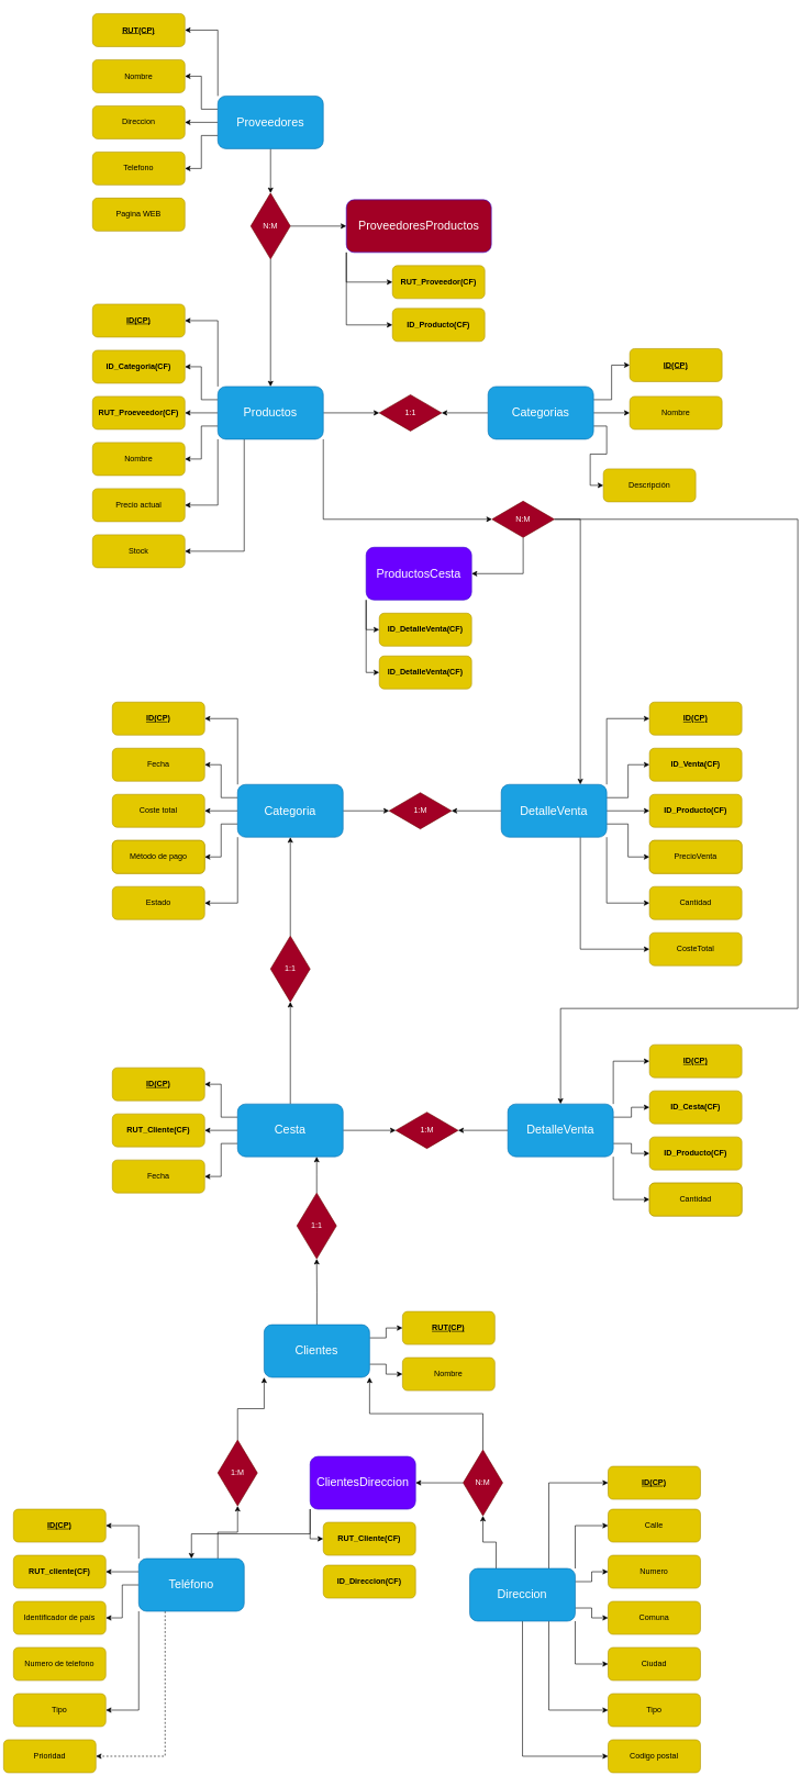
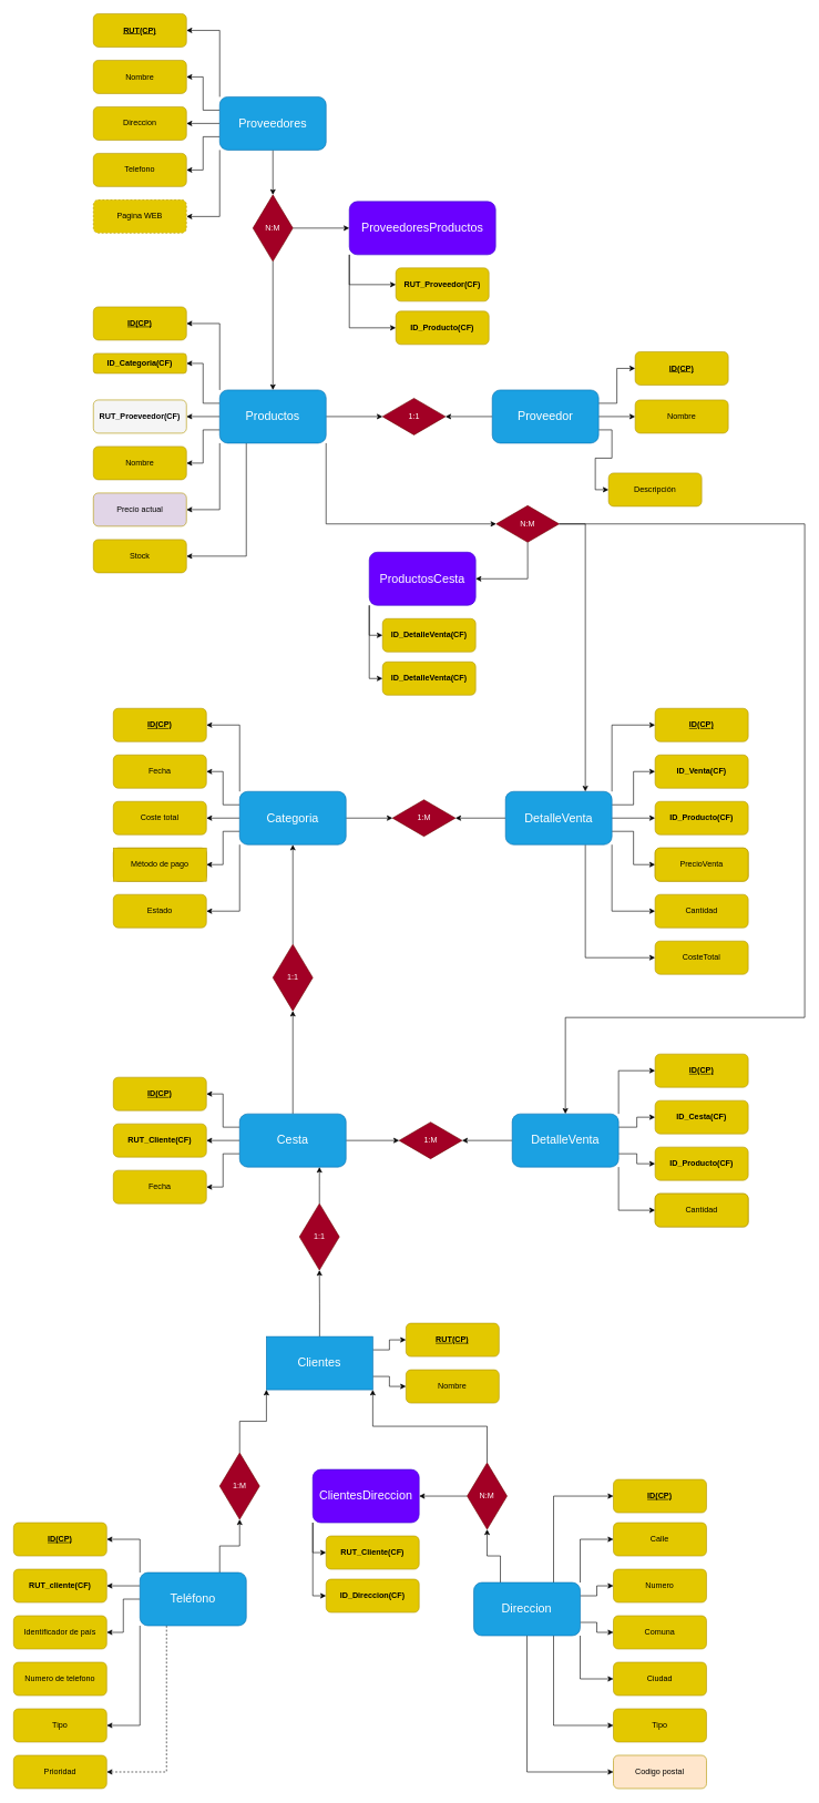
- <mxCell id="13" value="Pagina WEB" style="rounded=1;whiteSpace=wrap;html=1;fontStyle=0;fillColor=#e3c800;fontColor=#000000;strokeColor=#B09500;shadow=0;" parent="1" vertex="1"><mxGeometry x="140" y="300" width="140" height="50" as="geometry" /></mxCell>
+ <mxCell id="13" value="Pagina WEB" style="rounded=1;whiteSpace=wrap;html=1;fontStyle=0;fillColor=#e3c800;fontColor=#000000;strokeColor=#B09500;shadow=0;dashed=1;" parent="1" vertex="1"><mxGeometry x="140" y="300" width="140" height="50" as="geometry" /></mxCell>
+ <mxCell id="6" style="edgeStyle=orthogonalEdgeStyle;rounded=0;orthogonalLoop=1;jettySize=auto;html=1;exitX=0;exitY=1;exitDx=0;exitDy=0;entryX=1;entryY=0.5;entryDx=0;entryDy=0;" parent="1" source="8" target="13" edge="1"><mxGeometry relative="1" as="geometry" /></mxCell>
- <mxCell id="151" value="&lt;font style=&quot;font-size: 18px;&quot;&gt;ProveedoresProductos&lt;/font&gt;" style="rounded=1;whiteSpace=wrap;html=1;fillColor=#a20025;fontColor=#ffffff;strokeColor=#3700CC;" parent="1" vertex="1"><mxGeometry x="525" y="302.5" width="220" height="80" as="geometry" /></mxCell>
+ <mxCell id="151" value="&lt;font style=&quot;font-size: 18px;&quot;&gt;ProveedoresProductos&lt;/font&gt;" style="rounded=1;whiteSpace=wrap;html=1;fillColor=#6a00ff;fontColor=#ffffff;strokeColor=#3700CC;" parent="1" vertex="1"><mxGeometry x="525" y="302.5" width="220" height="80" as="geometry" /></mxCell>
- <mxCell id="59" value="ID_Categoria(CF)" style="rounded=1;whiteSpace=wrap;html=1;fontStyle=1;fillColor=#e3c800;fontColor=#000000;strokeColor=#B09500;shadow=0;" parent="1" vertex="1"><mxGeometry x="140" y="531" width="140" height="50" as="geometry" /></mxCell>
+ <mxCell id="59" value="ID_Categoria(CF)" style="rounded=1;whiteSpace=wrap;html=1;fontStyle=1;fillColor=#e3c800;fontColor=#000000;strokeColor=#B09500;shadow=0;" parent="1" vertex="1"><mxGeometry x="140" y="531" width="140" height="30" as="geometry" /></mxCell>
- <mxCell id="60" value="RUT_Proeveedor(CF)" style="rounded=1;whiteSpace=wrap;html=1;fontStyle=1;fillColor=#e3c800;fontColor=#000000;strokeColor=#B09500;shadow=0;" parent="1" vertex="1"><mxGeometry x="140" y="601" width="140" height="50" as="geometry" /></mxCell>
+ <mxCell id="60" value="RUT_Proeveedor(CF)" style="rounded=1;whiteSpace=wrap;html=1;fontStyle=1;fillColor=#f5f5f5;fontColor=#000000;strokeColor=#B09500;shadow=0;" parent="1" vertex="1"><mxGeometry x="140" y="601" width="140" height="50" as="geometry" /></mxCell>
- <mxCell id="68" value="&lt;font style=&quot;font-size: 18px;&quot;&gt;Categorias&lt;/font&gt;" style="rounded=1;whiteSpace=wrap;html=1;fillColor=#1ba1e2;fontColor=#ffffff;strokeColor=#006EAF;" parent="1" vertex="1"><mxGeometry x="740" y="586" width="160" height="80" as="geometry" /></mxCell>
+ <mxCell id="68" value="&lt;font style=&quot;font-size: 18px;&quot;&gt;Proveedor&lt;/font&gt;" style="rounded=1;whiteSpace=wrap;html=1;fillColor=#1ba1e2;fontColor=#ffffff;strokeColor=#006EAF;" parent="1" vertex="1"><mxGeometry x="740" y="586" width="160" height="80" as="geometry" /></mxCell>
- <mxCell id="62" value="Precio actual" style="rounded=1;whiteSpace=wrap;html=1;fontStyle=0;fillColor=#e3c800;fontColor=#000000;strokeColor=#B09500;shadow=0;" parent="1" vertex="1"><mxGeometry x="140" y="741" width="140" height="50" as="geometry" /></mxCell>
+ <mxCell id="62" value="Precio actual" style="rounded=1;whiteSpace=wrap;html=1;fontStyle=0;fillColor=#e1d5e7;fontColor=#000000;strokeColor=#B09500;shadow=0;" parent="1" vertex="1"><mxGeometry x="140" y="741" width="140" height="50" as="geometry" /></mxCell>
- <mxCell id="84" value="Método de pago" style="rounded=1;whiteSpace=wrap;html=1;fontStyle=0;fillColor=#e3c800;fontColor=#000000;strokeColor=#B09500;shadow=0;" parent="1" vertex="1"><mxGeometry x="170" y="1275" width="140" height="50" as="geometry" /></mxCell>
+ <mxCell id="84" value="Método de pago" style="whiteSpace=wrap;html=1;fontStyle=0;fillColor=#e3c800;fontColor=#000000;strokeColor=#B09500;shadow=0;rounded=0;" parent="1" vertex="1"><mxGeometry x="170" y="1275" width="140" height="50" as="geometry" /></mxCell>
- <mxCell id="17" value="&lt;font style=&quot;font-size: 18px;&quot;&gt;Clientes&lt;/font&gt;" style="rounded=1;whiteSpace=wrap;html=1;fillColor=#1ba1e2;fontColor=#ffffff;strokeColor=#006EAF;" parent="1" vertex="1"><mxGeometry x="400.25" y="2010" width="160" height="80" as="geometry" /></mxCell>
+ <mxCell id="17" value="&lt;font style=&quot;font-size: 18px;&quot;&gt;Clientes&lt;/font&gt;" style="whiteSpace=wrap;html=1;fillColor=#1ba1e2;fontColor=#ffffff;strokeColor=#006EAF;rounded=0;" parent="1" vertex="1"><mxGeometry x="400.25" y="2010" width="160" height="80" as="geometry" /></mxCell>
- <mxCell id="129" style="edgeStyle=orthogonalEdgeStyle;rounded=0;orthogonalLoop=1;jettySize=auto;html=1;exitX=0;exitY=1;exitDx=0;exitDy=0;" parent="1" source="130" target="26" edge="1"><mxGeometry relative="1" as="geometry" /></mxCell>
+ <mxCell id="129" style="edgeStyle=orthogonalEdgeStyle;rounded=0;orthogonalLoop=1;jettySize=auto;html=1;exitX=0;exitY=1;exitDx=0;exitDy=0;entryX=0;entryY=0.5;entryDx=0;entryDy=0;" parent="1" source="130" target="132" edge="1"><mxGeometry relative="1" as="geometry" /></mxCell>
- <mxCell id="32" value="Prioridad" style="rounded=1;whiteSpace=wrap;html=1;fontStyle=0;fillColor=#e3c800;fontColor=#000000;strokeColor=#B09500;shadow=0;" parent="1" vertex="1"><mxGeometry x="5" y="2640" width="140" height="50" as="geometry" /></mxCell>
+ <mxCell id="32" value="Prioridad" style="rounded=1;whiteSpace=wrap;html=1;fontStyle=0;fillColor=#e3c800;fontColor=#000000;strokeColor=#B09500;shadow=0;" parent="1" vertex="1"><mxGeometry x="20" y="2640" width="140" height="50" as="geometry" /></mxCell>
- <mxCell id="48" value="Codigo postal" style="rounded=1;whiteSpace=wrap;html=1;fontStyle=0;fillColor=#e3c800;fontColor=#000000;strokeColor=#B09500;" parent="1" vertex="1"><mxGeometry x="922.25" y="2640" width="140" height="50" as="geometry" /></mxCell>
+ <mxCell id="48" value="Codigo postal" style="rounded=1;whiteSpace=wrap;html=1;fontStyle=0;fillColor=#ffe6cc;fontColor=#000000;strokeColor=#B09500;" parent="1" vertex="1"><mxGeometry x="922.25" y="2640" width="140" height="50" as="geometry" /></mxCell>
